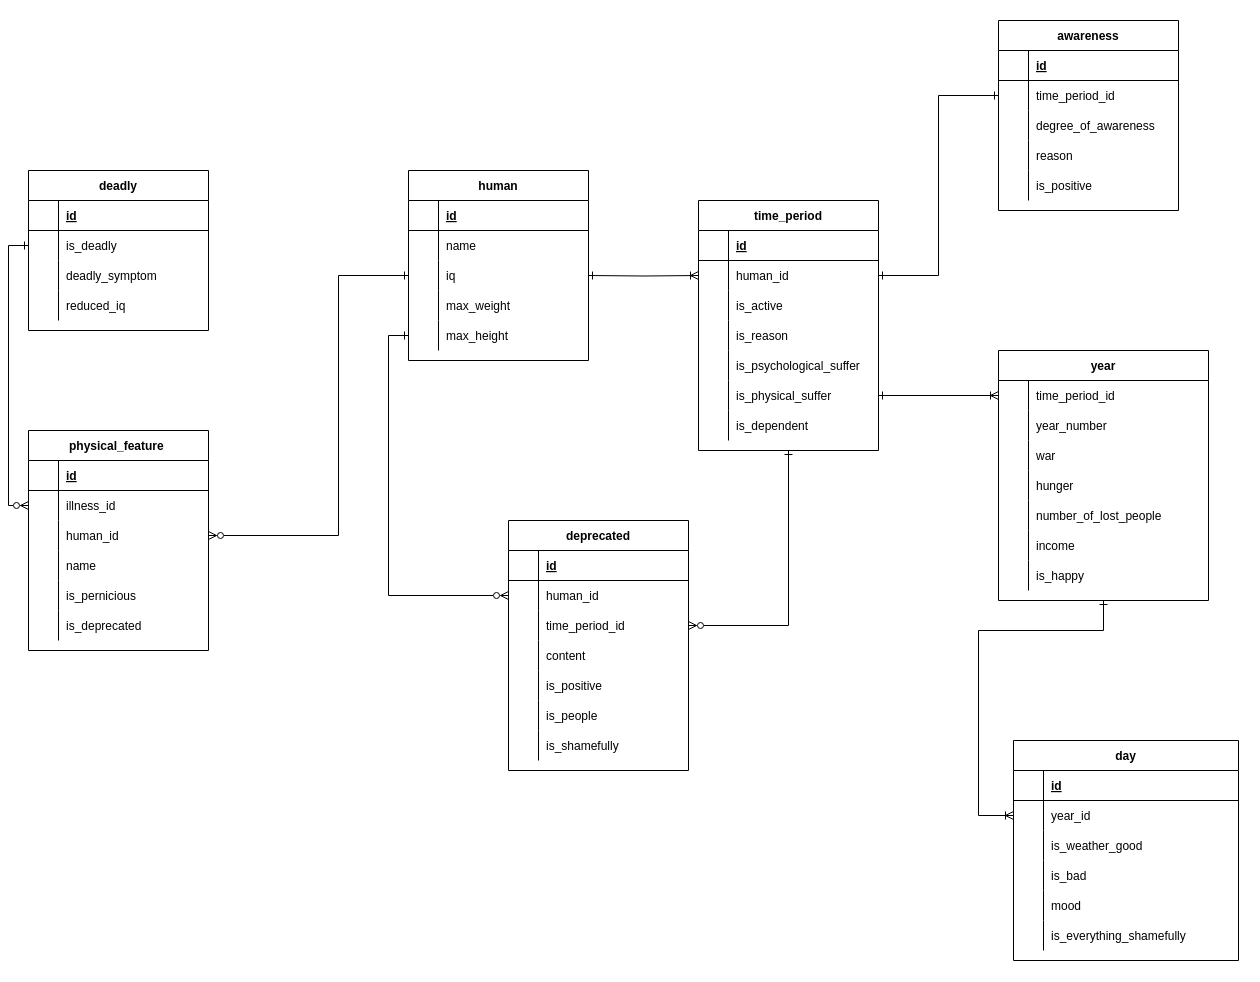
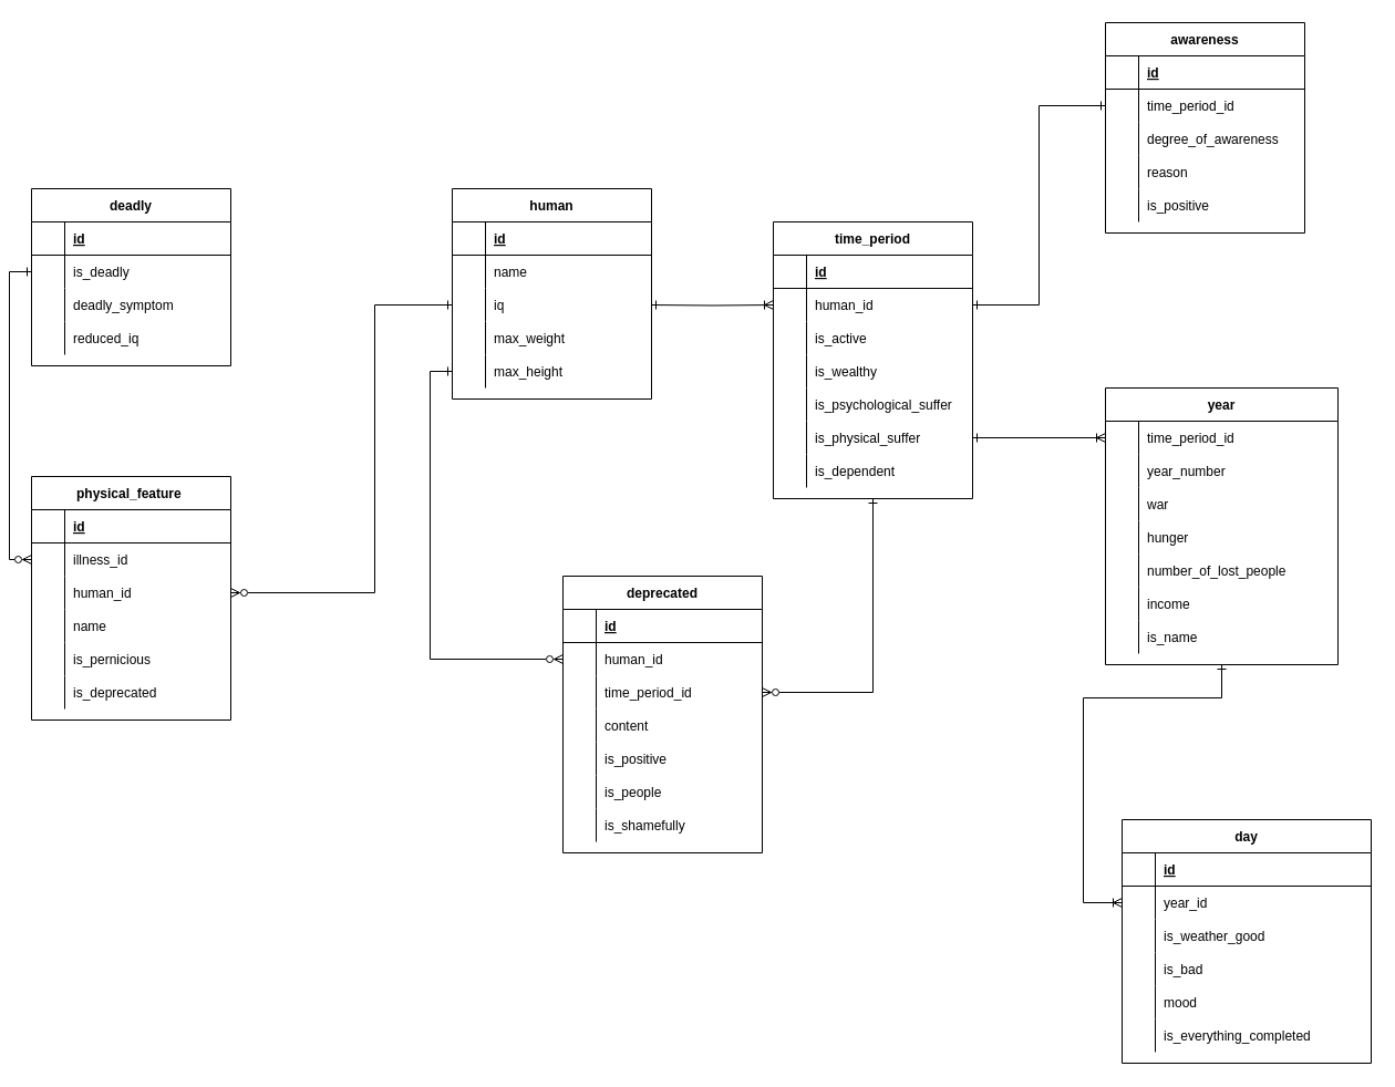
- <mxCell id="50" value="is_reason " style="shape=partialRectangle;connectable=0;fillColor=none;top=0;left=0;bottom=0;right=0;align=left;spacingLeft=6;overflow=hidden;" parent="48" vertex="1"><mxGeometry x="30" width="150" height="30" as="geometry"><mxRectangle width="150" height="30" as="alternateBounds" /></mxGeometry></mxCell>
+ <mxCell id="50" value="is_wealthy " style="shape=partialRectangle;connectable=0;fillColor=none;top=0;left=0;bottom=0;right=0;align=left;spacingLeft=6;overflow=hidden;" parent="48" vertex="1"><mxGeometry x="30" width="150" height="30" as="geometry"><mxRectangle width="150" height="30" as="alternateBounds" /></mxGeometry></mxCell>
- <mxCell id="132" value="is_happy" style="shape=partialRectangle;connectable=0;fillColor=none;top=0;left=0;bottom=0;right=0;align=left;spacingLeft=6;overflow=hidden;" parent="130" vertex="1"><mxGeometry x="30" width="180" height="30" as="geometry"><mxRectangle width="180" height="30" as="alternateBounds" /></mxGeometry></mxCell>
+ <mxCell id="132" value="is_name" style="shape=partialRectangle;connectable=0;fillColor=none;top=0;left=0;bottom=0;right=0;align=left;spacingLeft=6;overflow=hidden;" parent="130" vertex="1"><mxGeometry x="30" width="180" height="30" as="geometry"><mxRectangle width="180" height="30" as="alternateBounds" /></mxGeometry></mxCell>
- <mxCell id="78" value="is_everything_shamefully" style="shape=partialRectangle;connectable=0;fillColor=none;top=0;left=0;bottom=0;right=0;align=left;spacingLeft=6;overflow=hidden;" parent="76" vertex="1"><mxGeometry x="30" width="195" height="30" as="geometry"><mxRectangle width="195" height="30" as="alternateBounds" /></mxGeometry></mxCell>
+ <mxCell id="78" value="is_everything_completed" style="shape=partialRectangle;connectable=0;fillColor=none;top=0;left=0;bottom=0;right=0;align=left;spacingLeft=6;overflow=hidden;" parent="76" vertex="1"><mxGeometry x="30" width="195" height="30" as="geometry"><mxRectangle width="195" height="30" as="alternateBounds" /></mxGeometry></mxCell>
